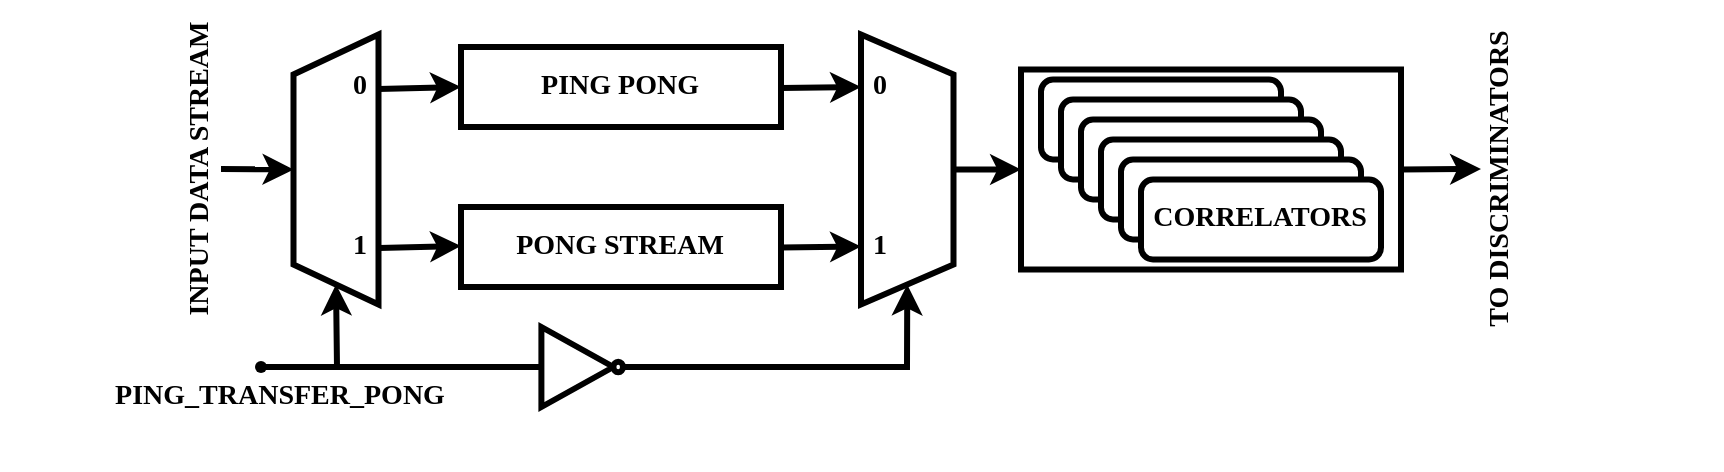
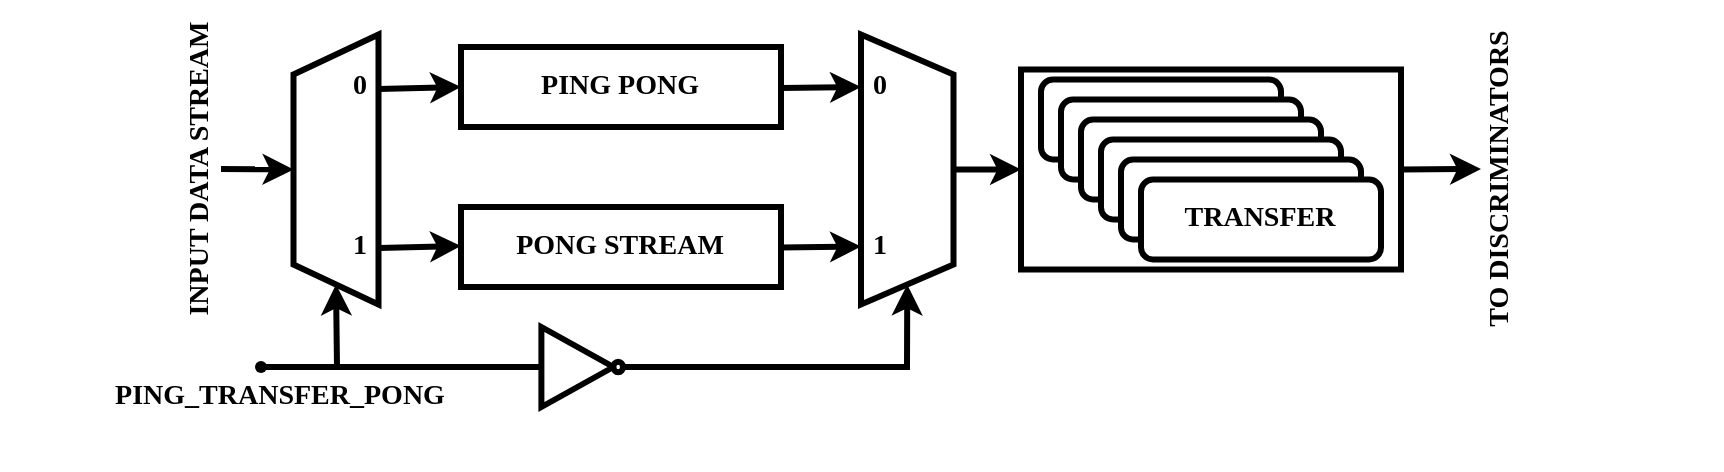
- <mxCell id="29" value="&lt;font style=&quot;font-size: 14px;&quot; face=&quot;Times New Roman&quot;&gt;&lt;b&gt;CORRELATORS&lt;/b&gt;&lt;/font&gt;" style="text;html=1;align=center;verticalAlign=middle;whiteSpace=wrap;rounded=0;" vertex="1" parent="1"><mxGeometry x="570" y="91.25" width="120" height="30" as="geometry" /></mxCell>
+ <mxCell id="29" value="&lt;font style=&quot;font-size: 14px;&quot; face=&quot;Times New Roman&quot;&gt;&lt;b&gt;TRANSFER&lt;/b&gt;&lt;/font&gt;" style="text;html=1;align=center;verticalAlign=middle;whiteSpace=wrap;rounded=0;" vertex="1" parent="1"><mxGeometry x="570" y="91.25" width="120" height="30" as="geometry" /></mxCell>
